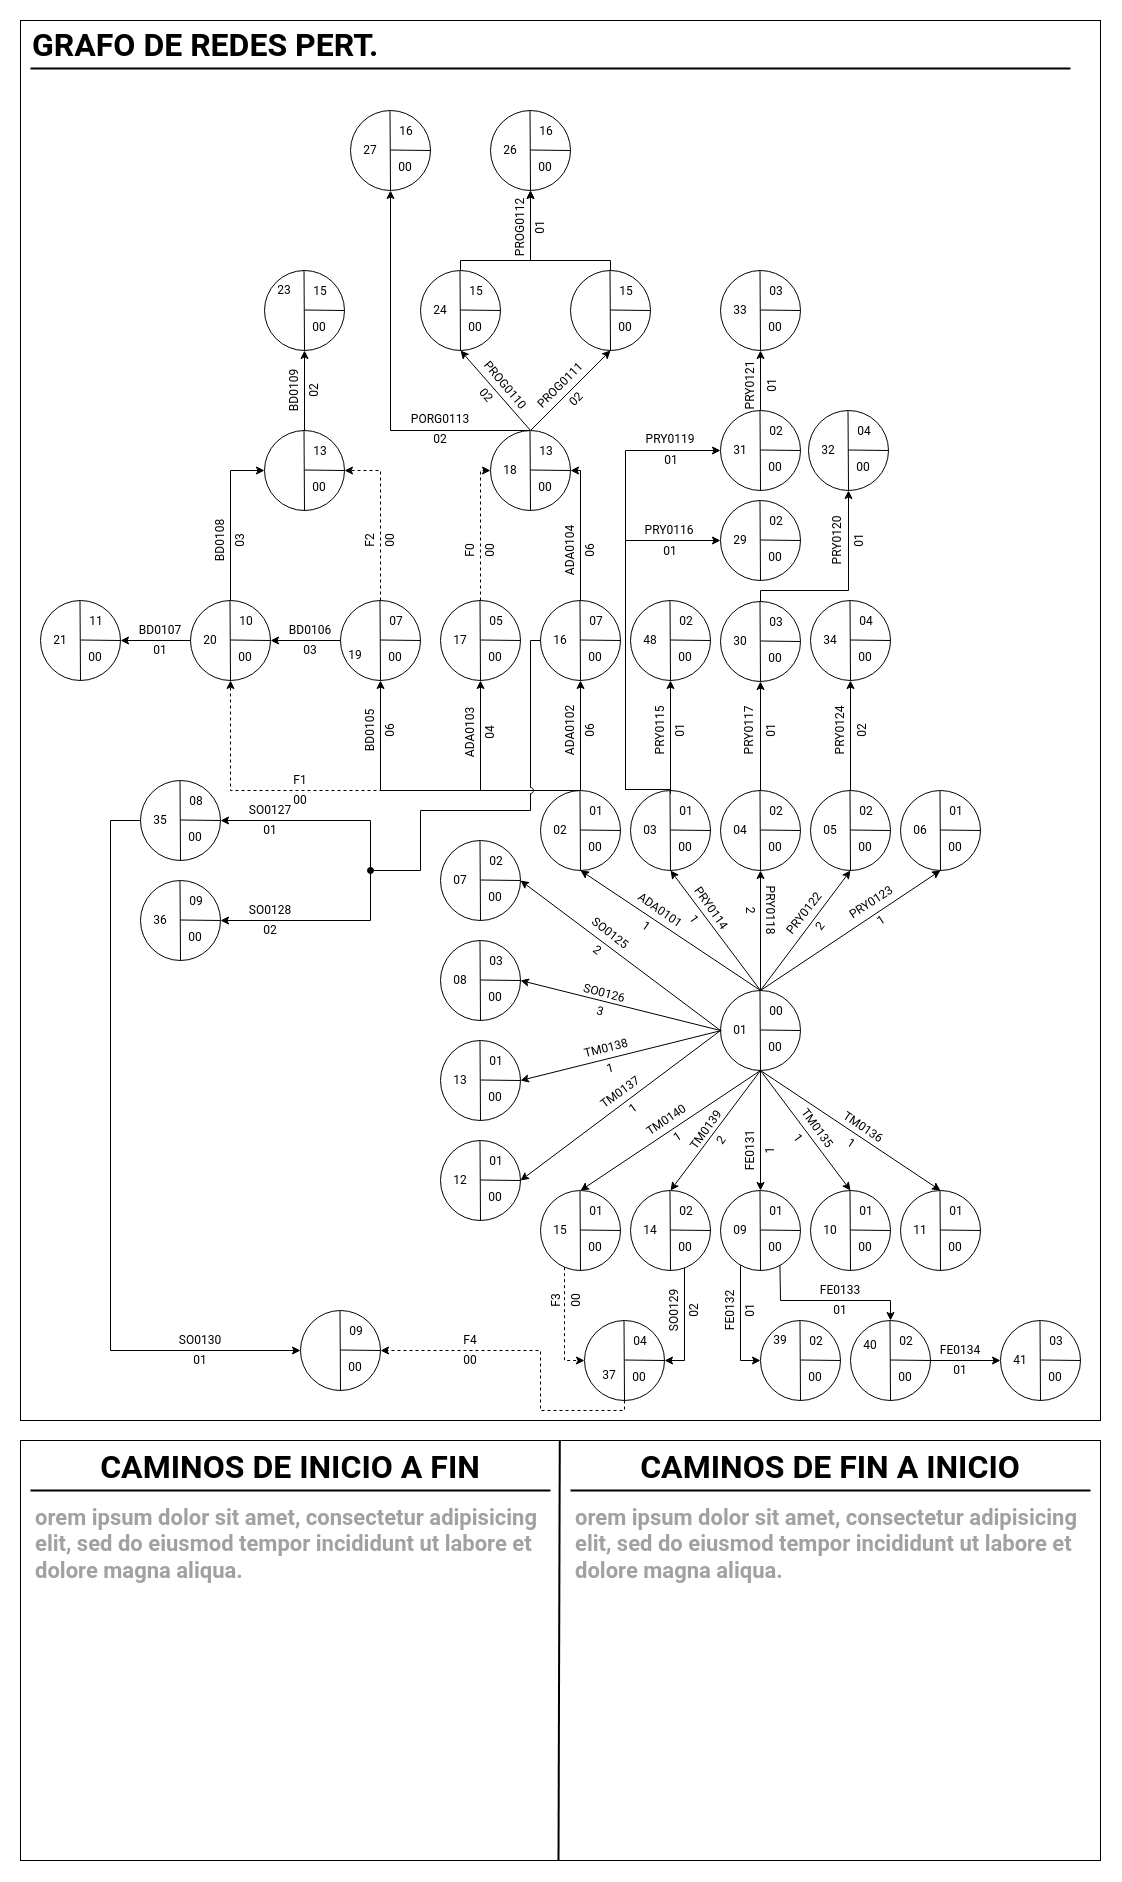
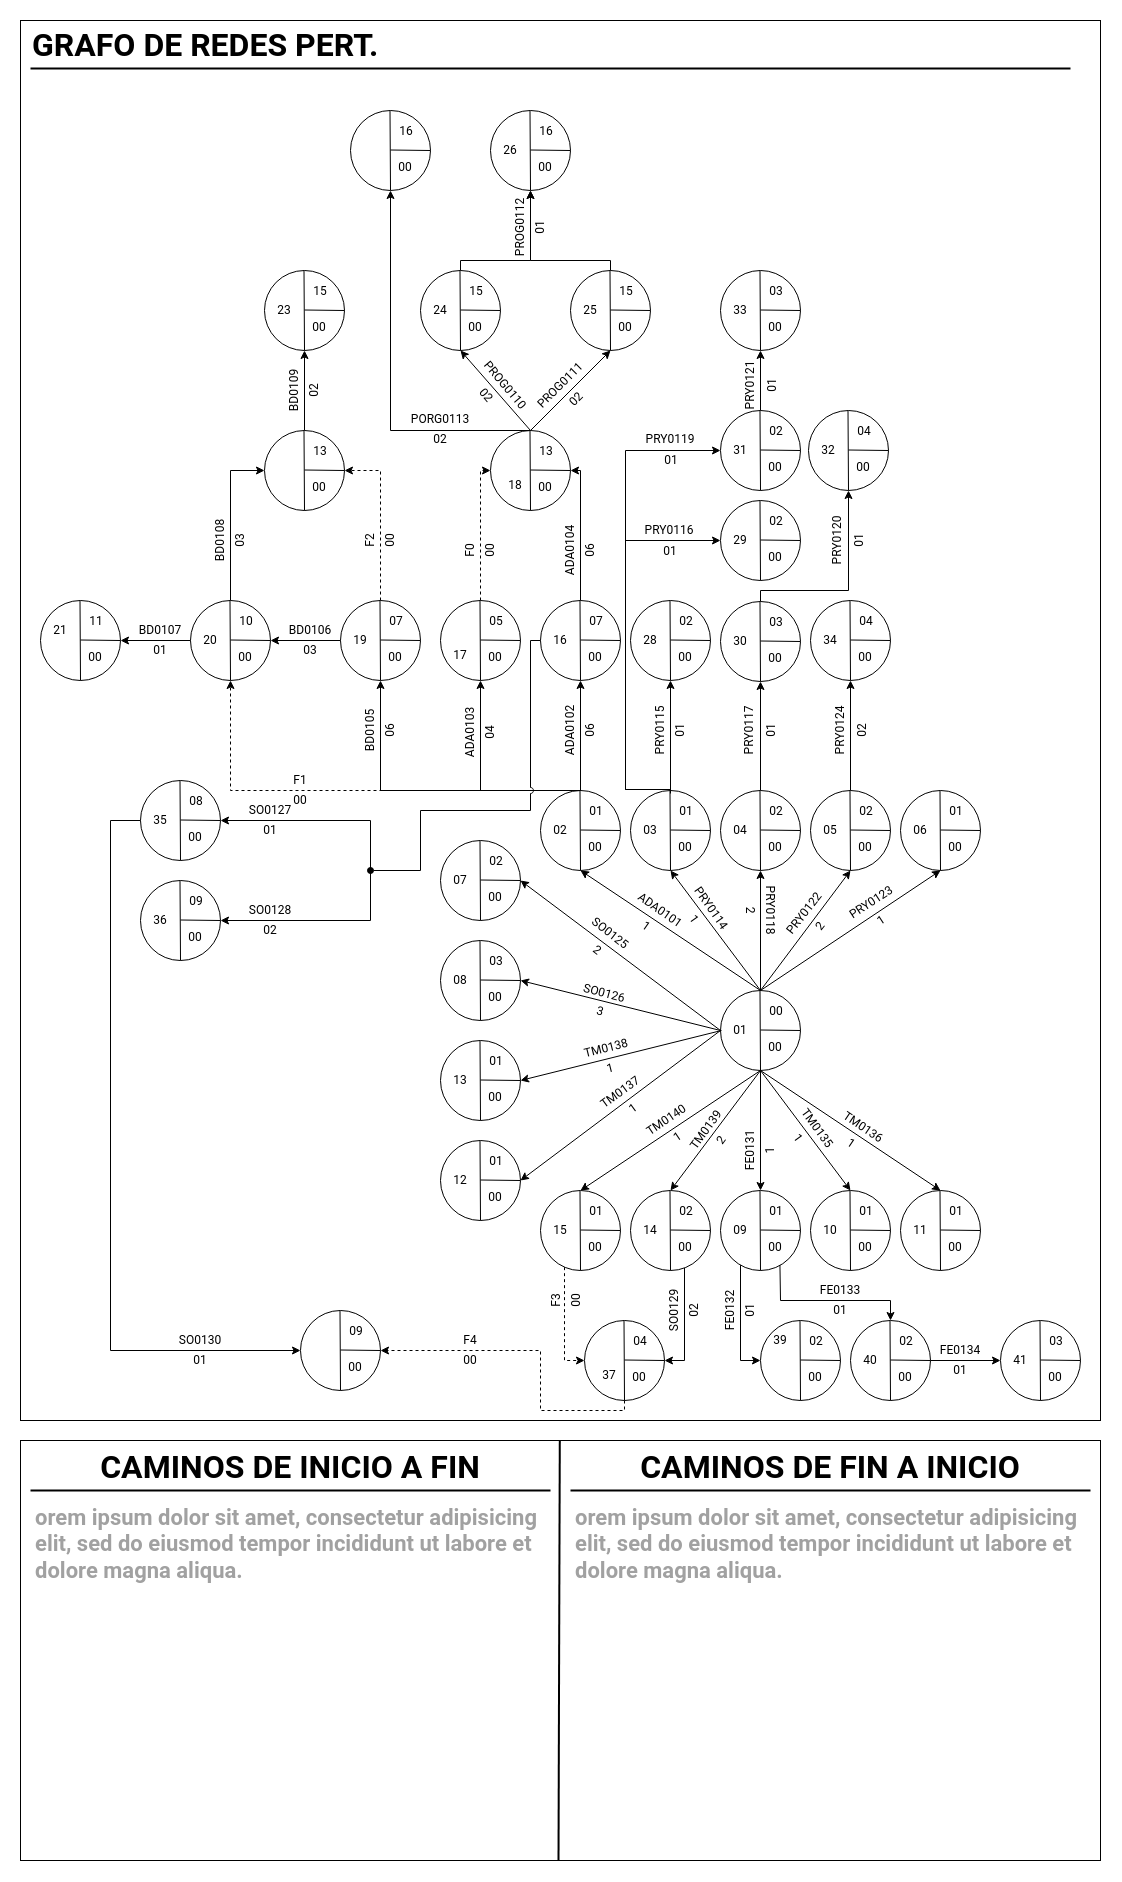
- <mxCell id="273" value="27" style="text;html=1;strokeColor=none;fillColor=none;align=center;verticalAlign=middle;whiteSpace=wrap;rounded=0;fontFamily=Roboto;fontStyle=0;resizable=0;movable=0;expand=0;allowArrows=0;deletable=0;rotatable=0;pointerEvents=0;" vertex="1" parent="269"><mxGeometry x="10" y="30" width="20" height="20" as="geometry" /></mxCell>
- <mxCell id="232" value="23" style="text;html=1;strokeColor=none;fillColor=none;align=center;verticalAlign=middle;whiteSpace=wrap;rounded=0;fontFamily=Roboto;fontStyle=0;resizable=0;movable=0;expand=0;allowArrows=0;deletable=0;rotatable=0;pointerEvents=0;" vertex="1" parent="228"><mxGeometry x="10" y="10" width="20" height="20" as="geometry" /></mxCell>
+ <mxCell id="232" value="23" style="text;html=1;strokeColor=none;fillColor=none;align=center;verticalAlign=middle;whiteSpace=wrap;rounded=0;fontFamily=Roboto;fontStyle=0;resizable=0;movable=0;expand=0;allowArrows=0;deletable=0;rotatable=0;pointerEvents=0;" vertex="1" parent="228"><mxGeometry x="10" y="30" width="20" height="20" as="geometry" /></mxCell>
+ <mxCell id="252" value="25" style="text;html=1;strokeColor=none;fillColor=none;align=center;verticalAlign=middle;whiteSpace=wrap;rounded=0;fontFamily=Roboto;fontStyle=0;resizable=0;movable=0;expand=0;allowArrows=0;deletable=0;rotatable=0;pointerEvents=0;" vertex="1" parent="248"><mxGeometry x="10" y="30" width="20" height="20" as="geometry" /></mxCell>
- <mxCell id="175" value="18" style="text;html=1;strokeColor=none;fillColor=none;align=center;verticalAlign=middle;whiteSpace=wrap;rounded=0;fontFamily=Roboto;fontStyle=0;resizable=0;movable=0;expand=0;allowArrows=0;deletable=0;rotatable=0;pointerEvents=0;" parent="171" vertex="1"><mxGeometry x="10" y="30" width="20" height="20" as="geometry" /></mxCell>
+ <mxCell id="175" value="18" style="text;html=1;strokeColor=none;fillColor=none;align=center;verticalAlign=middle;whiteSpace=wrap;rounded=0;fontFamily=Roboto;fontStyle=0;resizable=0;movable=0;expand=0;allowArrows=0;deletable=0;rotatable=0;pointerEvents=0;" parent="171" vertex="1"><mxGeometry x="15" y="45" width="20" height="20" as="geometry" /></mxCell>
- <mxCell id="210" value="21" style="text;html=1;strokeColor=none;fillColor=none;align=center;verticalAlign=middle;whiteSpace=wrap;rounded=0;fontFamily=Roboto;fontStyle=0;resizable=0;movable=0;expand=0;allowArrows=0;deletable=0;rotatable=0;pointerEvents=0;" vertex="1" parent="206"><mxGeometry x="10" y="30" width="20" height="20" as="geometry" /></mxCell>
+ <mxCell id="210" value="21" style="text;html=1;strokeColor=none;fillColor=none;align=center;verticalAlign=middle;whiteSpace=wrap;rounded=0;fontFamily=Roboto;fontStyle=0;resizable=0;movable=0;expand=0;allowArrows=0;deletable=0;rotatable=0;pointerEvents=0;" vertex="1" parent="206"><mxGeometry x="10" y="20" width="20" height="20" as="geometry" /></mxCell>
- <mxCell id="165" value="17" style="text;html=1;strokeColor=none;fillColor=none;align=center;verticalAlign=middle;whiteSpace=wrap;rounded=0;fontFamily=Roboto;fontStyle=0;resizable=0;movable=0;expand=0;allowArrows=0;deletable=0;rotatable=0;pointerEvents=0;" parent="161" vertex="1"><mxGeometry x="10" y="30" width="20" height="20" as="geometry" /></mxCell>
+ <mxCell id="165" value="17" style="text;html=1;strokeColor=none;fillColor=none;align=center;verticalAlign=middle;whiteSpace=wrap;rounded=0;fontFamily=Roboto;fontStyle=0;resizable=0;movable=0;expand=0;allowArrows=0;deletable=0;rotatable=0;pointerEvents=0;" parent="161" vertex="1"><mxGeometry x="10" y="45" width="20" height="20" as="geometry" /></mxCell>
- <mxCell id="282" value="48" style="text;html=1;strokeColor=none;fillColor=none;align=center;verticalAlign=middle;whiteSpace=wrap;rounded=0;fontFamily=Roboto;fontStyle=0;resizable=0;movable=0;expand=0;allowArrows=0;deletable=0;rotatable=0;pointerEvents=0;" vertex="1" parent="278"><mxGeometry x="10" y="30" width="20" height="20" as="geometry" /></mxCell>
+ <mxCell id="282" value="28" style="text;html=1;strokeColor=none;fillColor=none;align=center;verticalAlign=middle;whiteSpace=wrap;rounded=0;fontFamily=Roboto;fontStyle=0;resizable=0;movable=0;expand=0;allowArrows=0;deletable=0;rotatable=0;pointerEvents=0;" vertex="1" parent="278"><mxGeometry x="10" y="30" width="20" height="20" as="geometry" /></mxCell>
- <mxCell id="186" value="19" style="text;html=1;strokeColor=none;fillColor=none;align=center;verticalAlign=middle;whiteSpace=wrap;rounded=0;fontFamily=Roboto;fontStyle=0;resizable=0;movable=0;expand=0;allowArrows=0;deletable=0;rotatable=0;pointerEvents=0;" parent="182" vertex="1"><mxGeometry x="5" y="45" width="20" height="20" as="geometry" /></mxCell>
+ <mxCell id="186" value="19" style="text;html=1;strokeColor=none;fillColor=none;align=center;verticalAlign=middle;whiteSpace=wrap;rounded=0;fontFamily=Roboto;fontStyle=0;resizable=0;movable=0;expand=0;allowArrows=0;deletable=0;rotatable=0;pointerEvents=0;" parent="182" vertex="1"><mxGeometry x="10" y="30" width="20" height="20" as="geometry" /></mxCell>
- <mxCell id="406" value="40" style="text;html=1;strokeColor=none;fillColor=none;align=center;verticalAlign=middle;whiteSpace=wrap;rounded=0;fontFamily=Roboto;fontStyle=0;resizable=0;movable=0;expand=0;allowArrows=0;deletable=0;rotatable=0;pointerEvents=0;" vertex="1" parent="402"><mxGeometry x="10" y="15" width="20" height="20" as="geometry" /></mxCell>
+ <mxCell id="406" value="40" style="text;html=1;strokeColor=none;fillColor=none;align=center;verticalAlign=middle;whiteSpace=wrap;rounded=0;fontFamily=Roboto;fontStyle=0;resizable=0;movable=0;expand=0;allowArrows=0;deletable=0;rotatable=0;pointerEvents=0;" vertex="1" parent="402"><mxGeometry x="10" y="30" width="20" height="20" as="geometry" /></mxCell>
